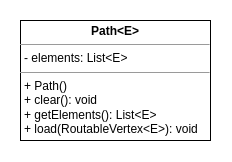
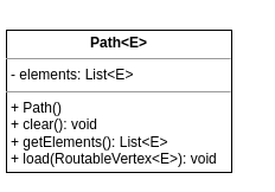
- <mxCell id="2" value="&lt;p style=&quot;margin: 0px ; margin-top: 4px ; text-align: center&quot;&gt;&lt;b&gt;Path&amp;lt;E&amp;gt;&lt;/b&gt;&lt;br&gt;&lt;/p&gt;&lt;hr size=&quot;1&quot;&gt;&lt;p style=&quot;margin: 0px ; margin-left: 4px&quot;&gt;- elements: List&amp;lt;E&amp;gt;&lt;br&gt;&lt;/p&gt;&lt;hr size=&quot;1&quot;&gt;&lt;p style=&quot;margin: 0px ; margin-left: 4px&quot;&gt;+ Path()&amp;nbsp;&lt;/p&gt;&lt;p style=&quot;margin: 0px ; margin-left: 4px&quot;&gt;+ clear(): void&lt;/p&gt;&lt;p style=&quot;margin: 0px ; margin-left: 4px&quot;&gt;+ getElements(): List&amp;lt;E&amp;gt;&lt;/p&gt;&lt;p style=&quot;margin: 0px ; margin-left: 4px&quot;&gt;+ load(RoutableVertex&amp;lt;E&amp;gt;): void&lt;br&gt;&lt;/p&gt;" style="verticalAlign=top;align=left;overflow=fill;fontSize=12;fontFamily=Helvetica;html=1;" vertex="1" parent="1"><mxGeometry x="20" y="20" width="190" height="120" as="geometry" /></mxCell>
+ <mxCell id="2" value="&lt;p style=&quot;margin: 0px ; margin-top: 4px ; text-align: center&quot;&gt;&lt;b&gt;Path&amp;lt;E&amp;gt;&lt;/b&gt;&lt;br&gt;&lt;/p&gt;&lt;hr size=&quot;1&quot;&gt;&lt;p style=&quot;margin: 0px ; margin-left: 4px&quot;&gt;- elements: List&amp;lt;E&amp;gt;&lt;br&gt;&lt;/p&gt;&lt;hr size=&quot;1&quot;&gt;&lt;p style=&quot;margin: 0px ; margin-left: 4px&quot;&gt;+ Path()&amp;nbsp;&lt;/p&gt;&lt;p style=&quot;margin: 0px ; margin-left: 4px&quot;&gt;+ clear(): void&lt;/p&gt;&lt;p style=&quot;margin: 0px ; margin-left: 4px&quot;&gt;+ getElements(): List&amp;lt;E&amp;gt;&lt;/p&gt;&lt;p style=&quot;margin: 0px ; margin-left: 4px&quot;&gt;+ load(RoutableVertex&amp;lt;E&amp;gt;): void&lt;br&gt;&lt;/p&gt;" style="verticalAlign=top;align=left;overflow=fill;fontSize=12;fontFamily=Helvetica;html=1;" vertex="1" parent="1"><mxGeometry x="5" y="25" width="190" height="120" as="geometry" /></mxCell>
